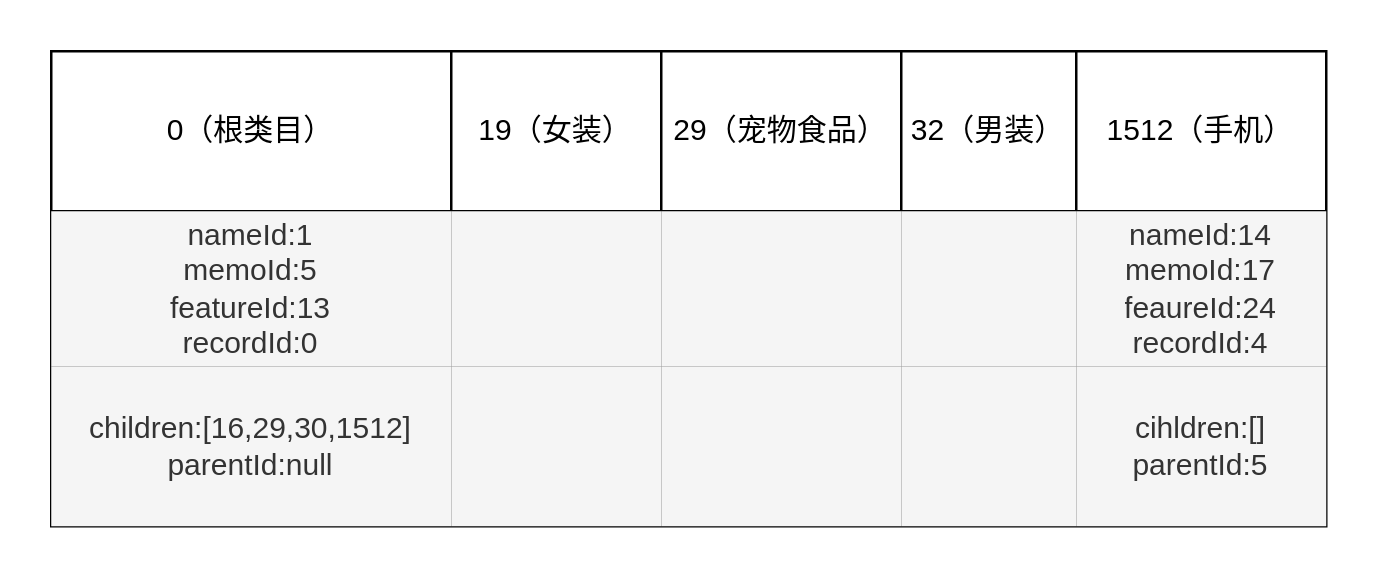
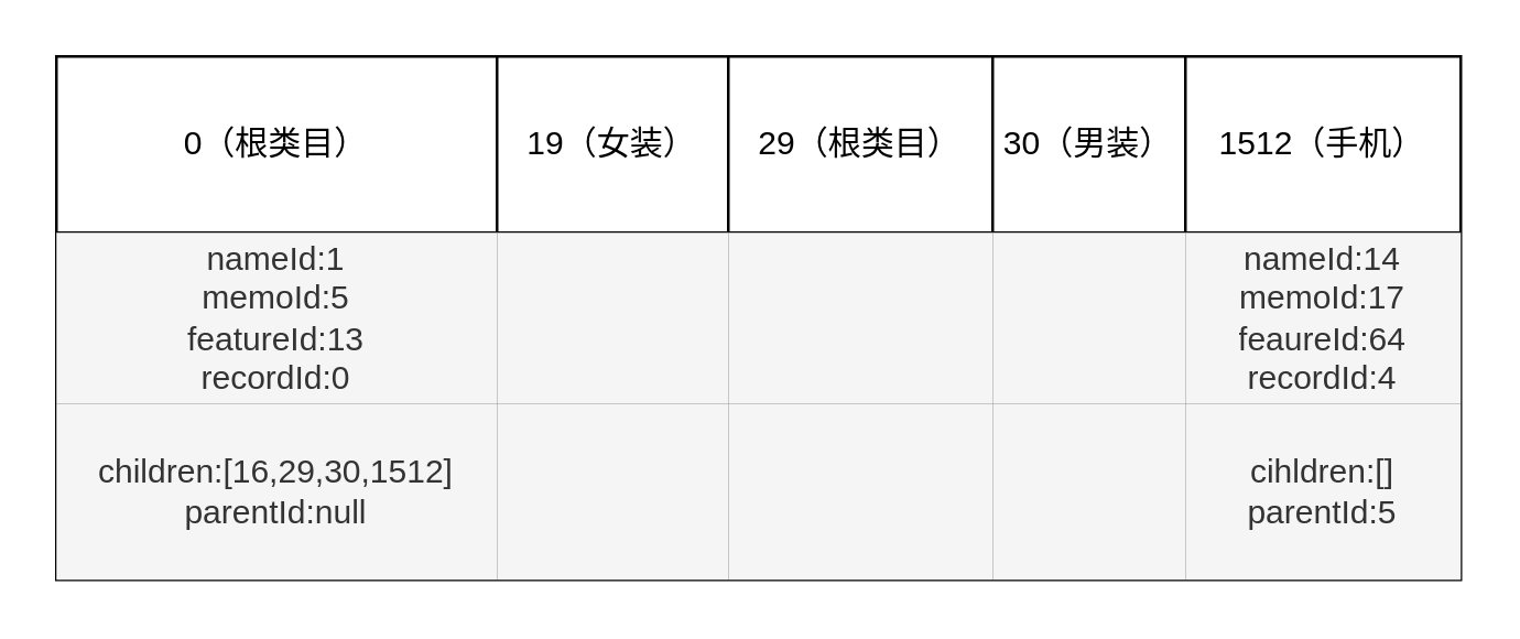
- <mxCell id="6" value="29（宠物食品）" style="shape=partialRectangle;html=1;whiteSpace=wrap;connectable=0;fillColor=none;top=0;left=0;bottom=0;right=0;overflow=hidden;" parent="3" vertex="1"><mxGeometry x="244" width="96" height="64" as="geometry" /></mxCell>
+ <mxCell id="6" value="29（根类目）" style="shape=partialRectangle;html=1;whiteSpace=wrap;connectable=0;fillColor=none;top=0;left=0;bottom=0;right=0;overflow=hidden;" parent="3" vertex="1"><mxGeometry x="244" width="96" height="64" as="geometry" /></mxCell>
- <mxCell id="7" value="32（男装）" style="shape=partialRectangle;html=1;whiteSpace=wrap;connectable=0;fillColor=none;top=0;left=0;bottom=0;right=0;overflow=hidden;" parent="3" vertex="1"><mxGeometry x="340" width="70" height="64" as="geometry" /></mxCell>
+ <mxCell id="7" value="30（男装）" style="shape=partialRectangle;html=1;whiteSpace=wrap;connectable=0;fillColor=none;top=0;left=0;bottom=0;right=0;overflow=hidden;" parent="3" vertex="1"><mxGeometry x="340" width="70" height="64" as="geometry" /></mxCell>
- <mxCell id="14" value="nameId:14&lt;br&gt;memoId:17&lt;br&gt;feaureId:24&lt;br&gt;recordId:4" style="shape=partialRectangle;html=1;whiteSpace=wrap;connectable=0;fillColor=#f5f5f5;top=0;left=0;bottom=0;right=0;overflow=hidden;strokeColor=#666666;fontColor=#333333;" parent="9" vertex="1"><mxGeometry x="410" width="100" height="62" as="geometry" /></mxCell>
+ <mxCell id="14" value="nameId:14&lt;br&gt;memoId:17&lt;br&gt;feaureId:64&lt;br&gt;recordId:4" style="shape=partialRectangle;html=1;whiteSpace=wrap;connectable=0;fillColor=#f5f5f5;top=0;left=0;bottom=0;right=0;overflow=hidden;strokeColor=#666666;fontColor=#333333;" parent="9" vertex="1"><mxGeometry x="410" width="100" height="62" as="geometry" /></mxCell>
